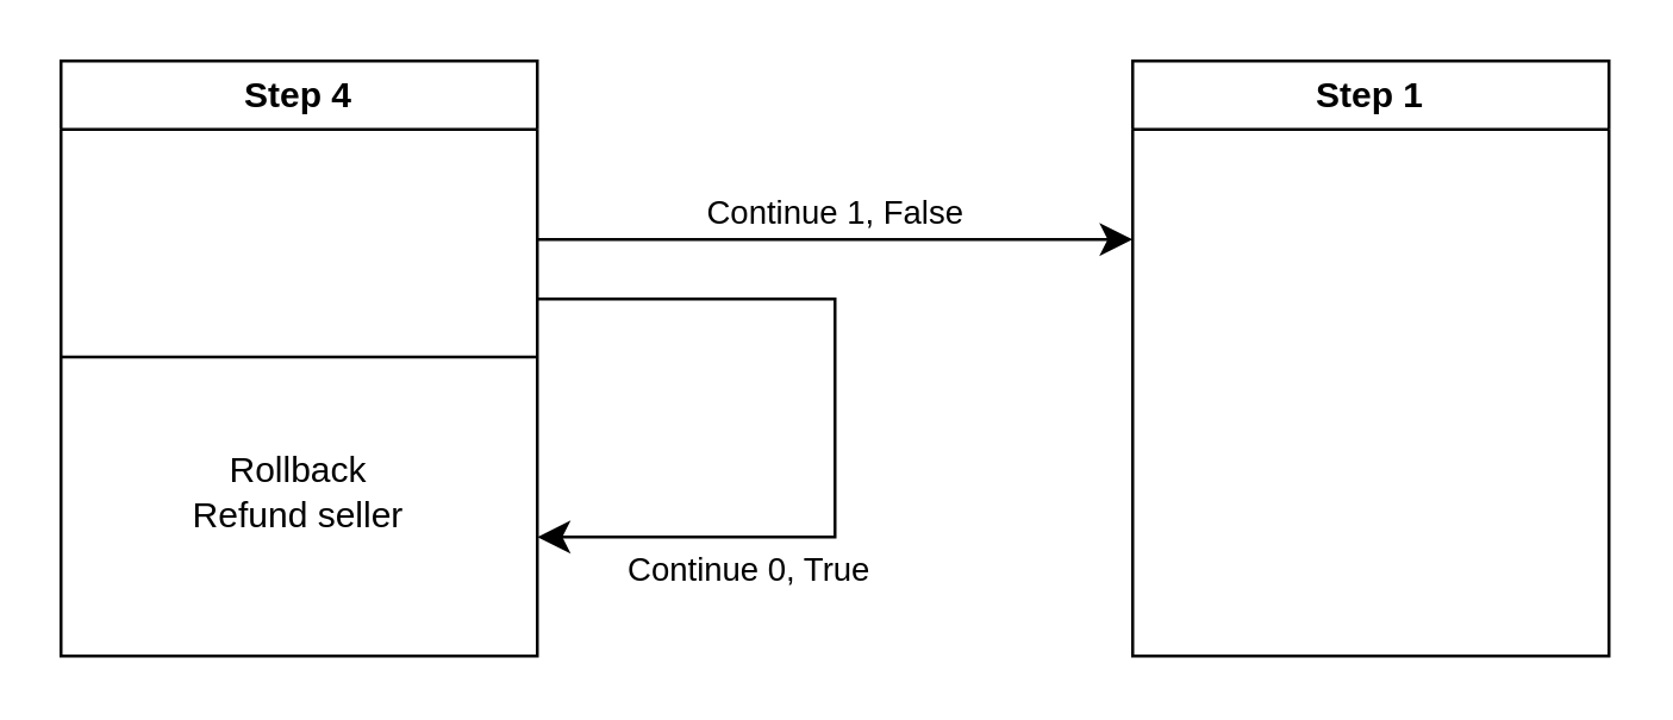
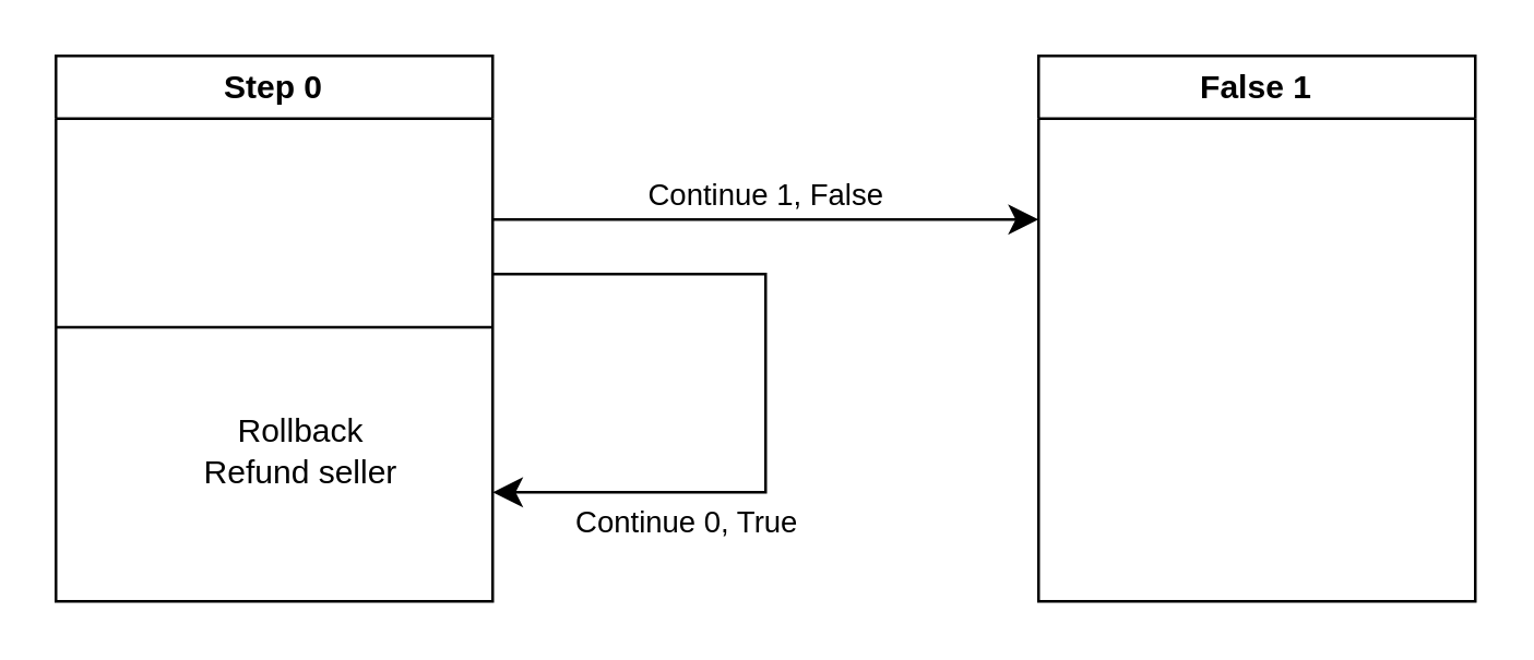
- <mxCell id="2" value="&lt;div&gt;Step 4&lt;/div&gt;" style="swimlane;whiteSpace=wrap;html=1;" vertex="1" parent="1"><mxGeometry x="20" y="20" width="160" height="200" as="geometry" /></mxCell>
+ <mxCell id="2" value="&lt;div&gt;Step 0&lt;/div&gt;" style="swimlane;whiteSpace=wrap;html=1;" vertex="1" parent="1"><mxGeometry x="20" y="20" width="160" height="200" as="geometry" /></mxCell>
- <mxCell id="5" value="Step 1" style="swimlane;whiteSpace=wrap;html=1;" vertex="1" parent="1"><mxGeometry x="380" y="20" width="160" height="200" as="geometry" /></mxCell>
+ <mxCell id="5" value="False 1" style="swimlane;whiteSpace=wrap;html=1;" vertex="1" parent="1"><mxGeometry x="380" y="20" width="160" height="200" as="geometry" /></mxCell>
- <mxCell id="4" value="Rollback&lt;br&gt;Refund seller" style="text;html=1;strokeColor=none;fillColor=none;align=center;verticalAlign=middle;whiteSpace=wrap;rounded=0;" vertex="1" parent="2"><mxGeometry x="25" y="130" width="110" height="30" as="geometry" /></mxCell>
+ <mxCell id="4" value="Rollback&lt;br&gt;Refund seller" style="text;html=1;strokeColor=none;fillColor=none;align=center;verticalAlign=middle;whiteSpace=wrap;rounded=0;" vertex="1" parent="2"><mxGeometry x="35" y="130" width="110" height="30" as="geometry" /></mxCell>
